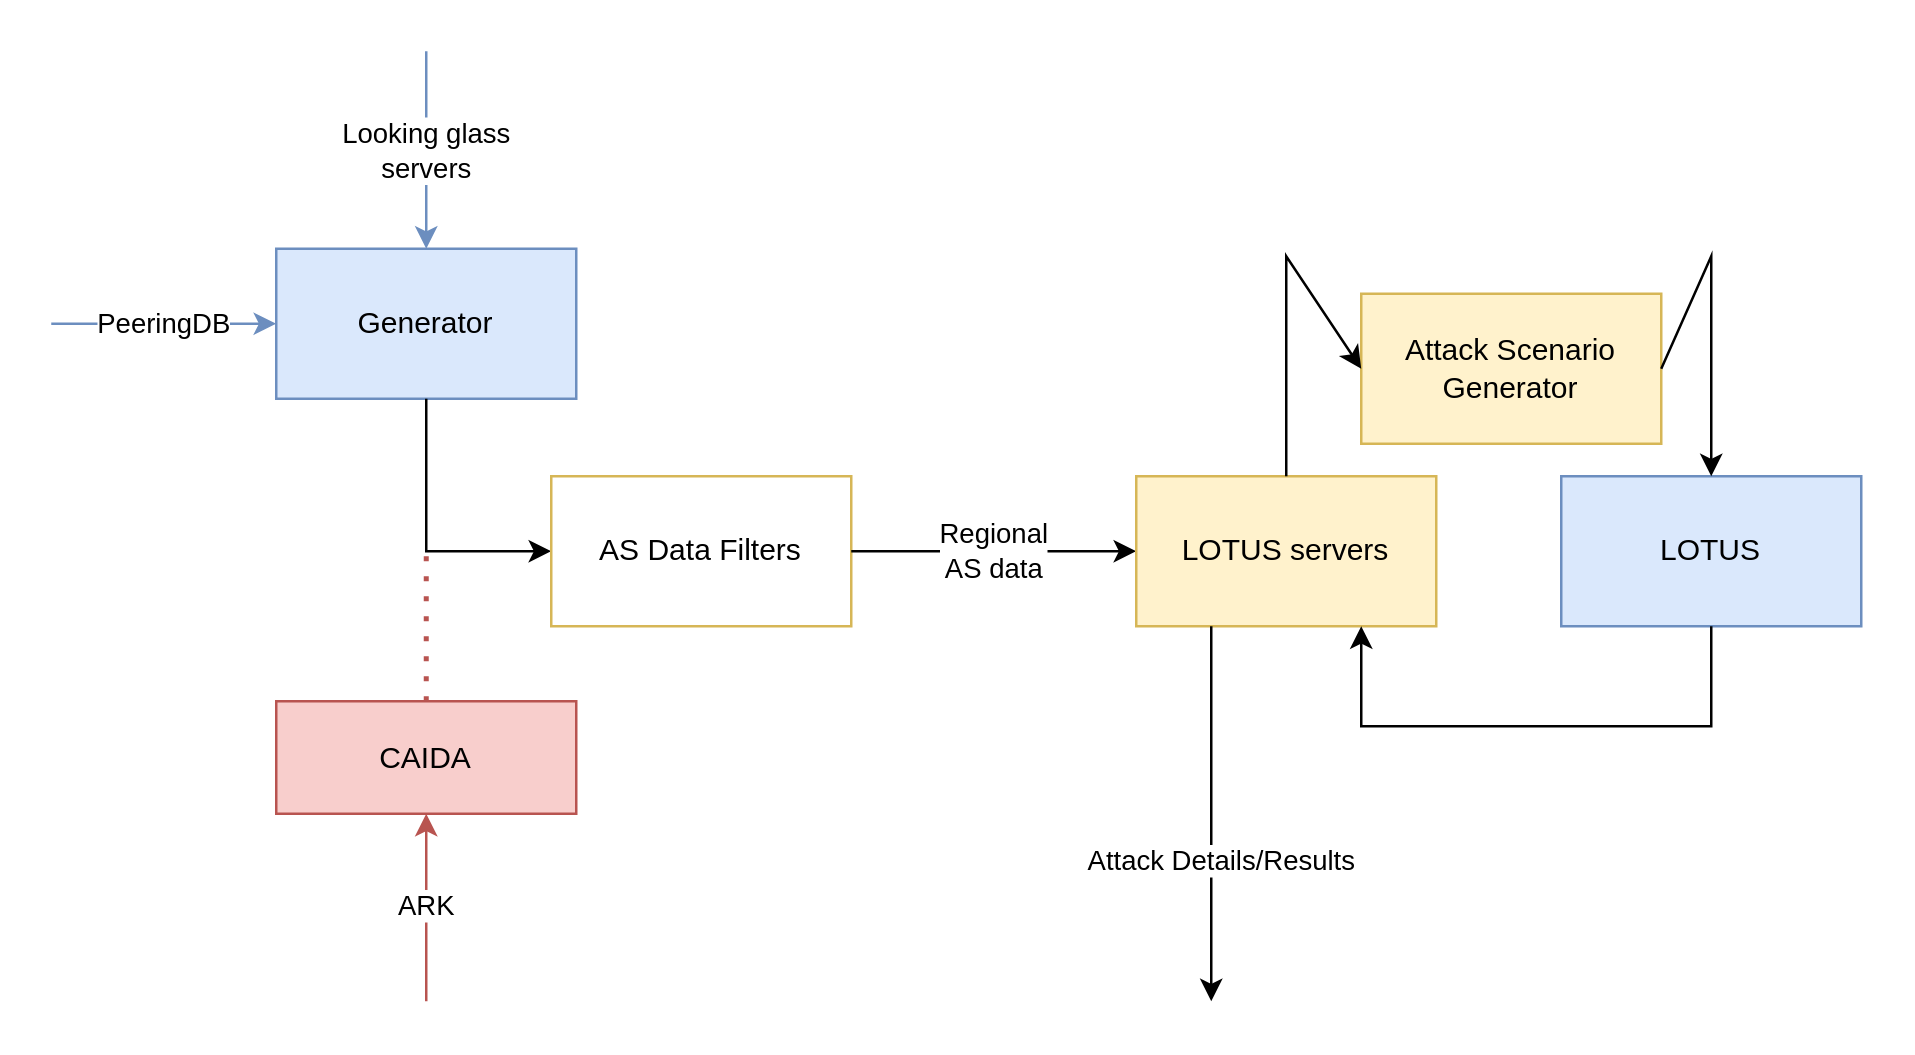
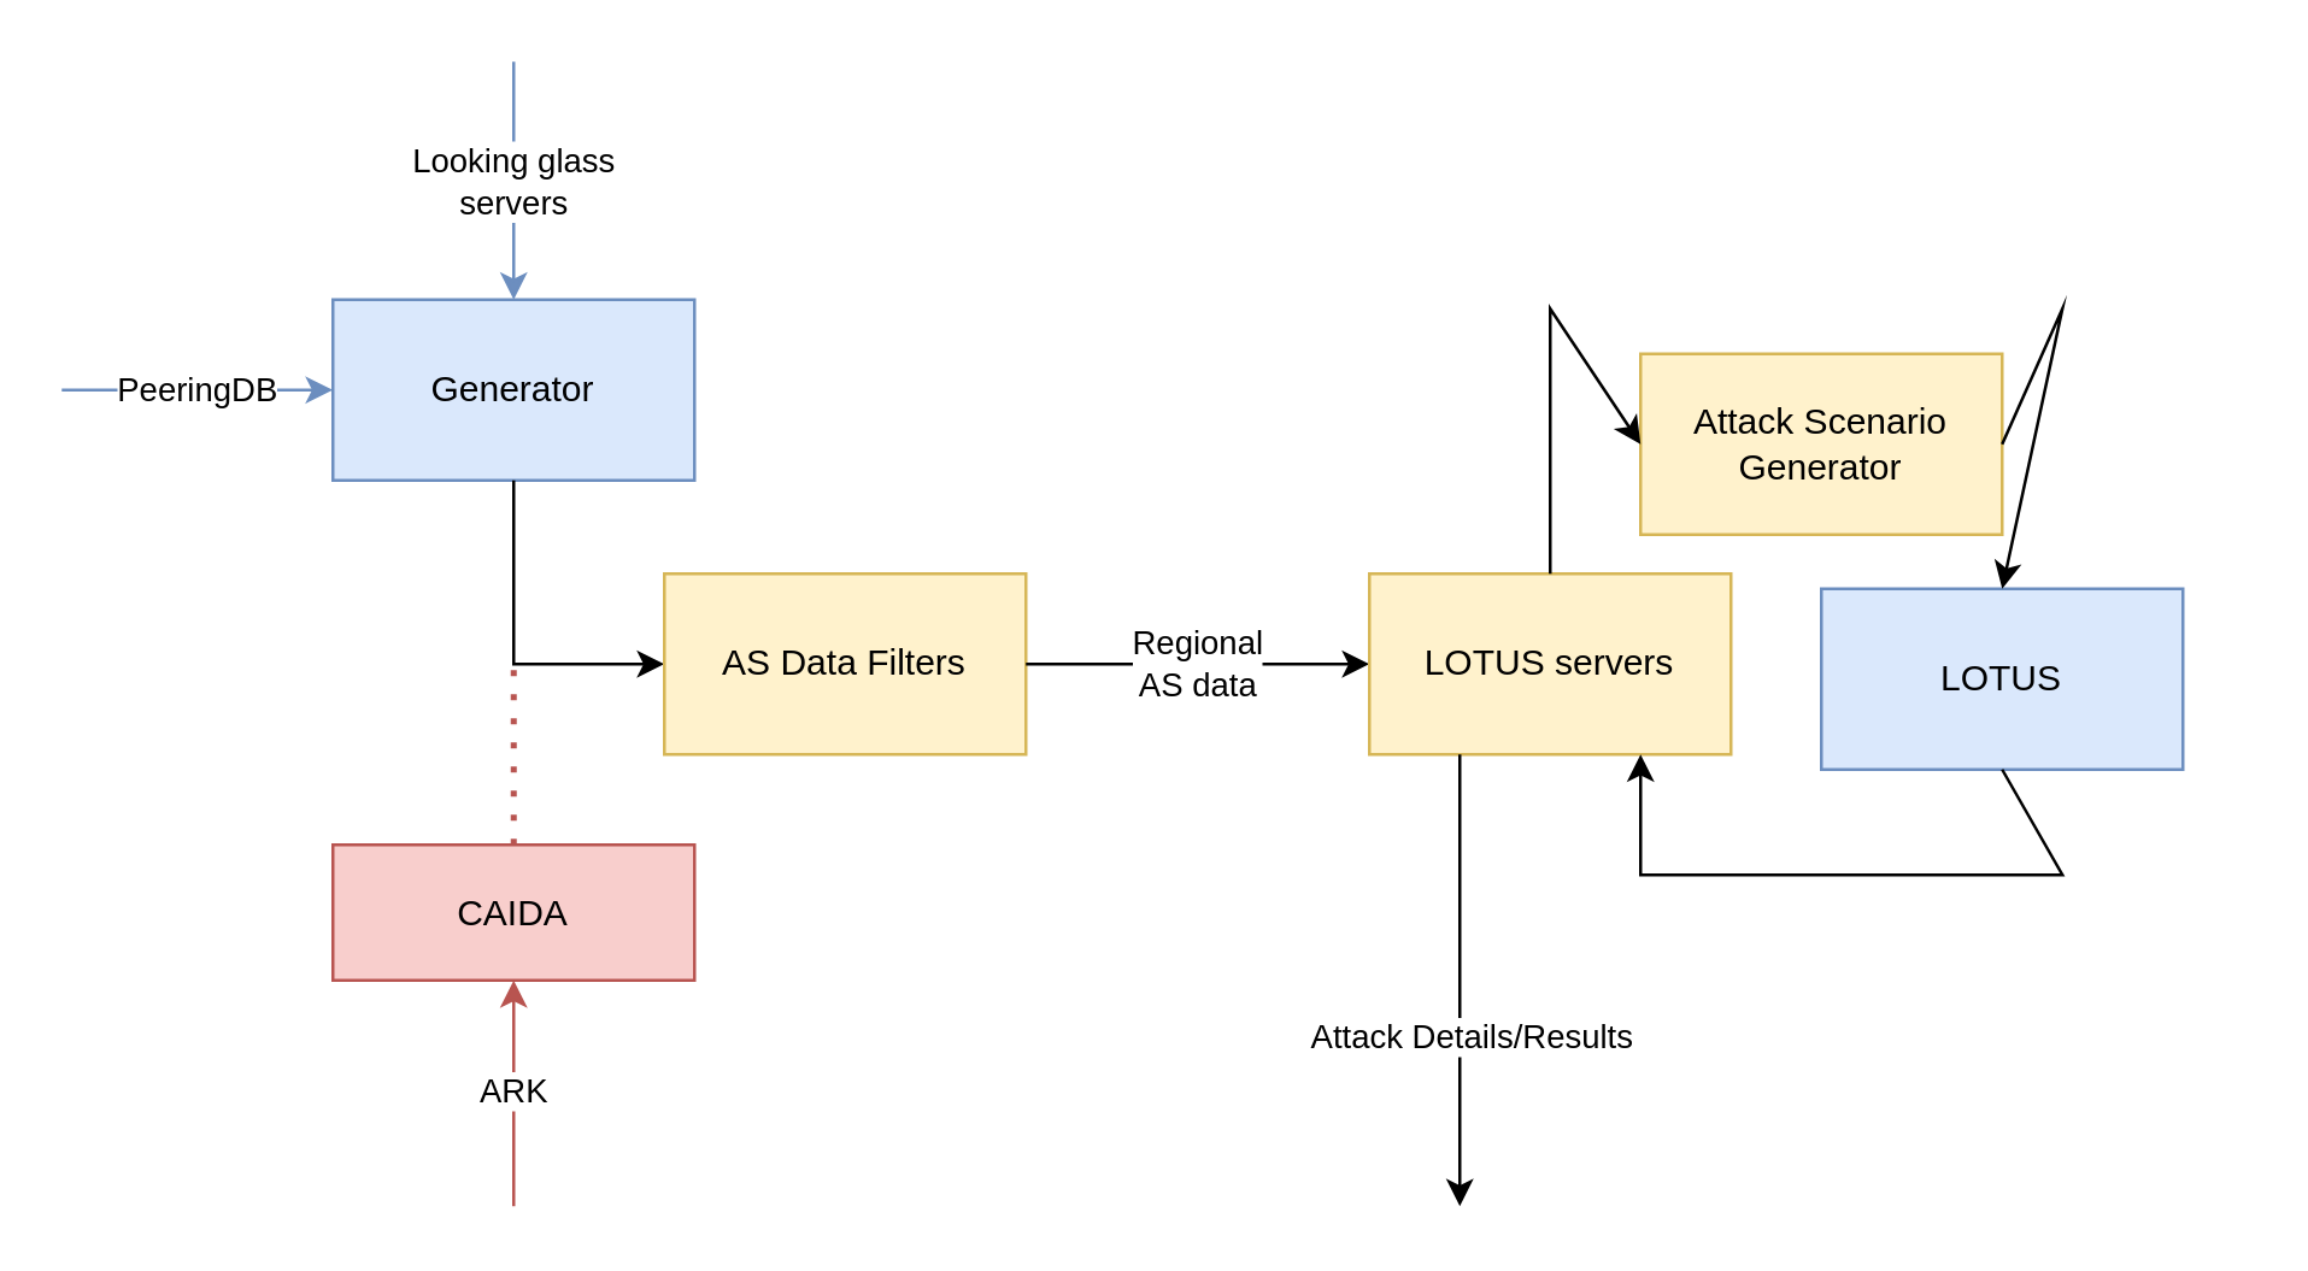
- <mxCell id="10" value="AS Data Filters" style="rounded=0;whiteSpace=wrap;html=1;fillColor=#ffffff;strokeColor=#d6b656;" vertex="1" parent="1"><mxGeometry x="220" y="190" width="120" height="60" as="geometry" /></mxCell>
+ <mxCell id="10" value="AS Data Filters" style="rounded=0;whiteSpace=wrap;html=1;fillColor=#fff2cc;strokeColor=#d6b656;" vertex="1" parent="1"><mxGeometry x="220" y="190" width="120" height="60" as="geometry" /></mxCell>
- <mxCell id="2" value="LOTUS" style="rounded=0;whiteSpace=wrap;html=1;fillColor=#dae8fc;strokeColor=#6c8ebf;" vertex="1" parent="1"><mxGeometry x="624" y="190" width="120" height="60" as="geometry" /></mxCell>
+ <mxCell id="2" value="LOTUS" style="rounded=0;whiteSpace=wrap;html=1;fillColor=#dae8fc;strokeColor=#6c8ebf;" vertex="1" parent="1"><mxGeometry x="604" y="195" width="120" height="60" as="geometry" /></mxCell>
